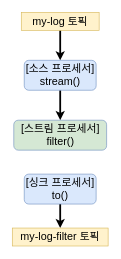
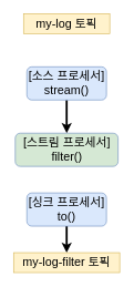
- <mxCell id="2" style="edgeStyle=orthogonalEdgeStyle;rounded=0;orthogonalLoop=1;jettySize=auto;html=1;exitX=0.5;exitY=1;exitDx=0;exitDy=0;entryX=0.5;entryY=0;entryDx=0;entryDy=0;fontSize=18;strokeWidth=3;" parent="1" source="3" target="5" edge="1"><mxGeometry relative="1" as="geometry" /></mxCell>
